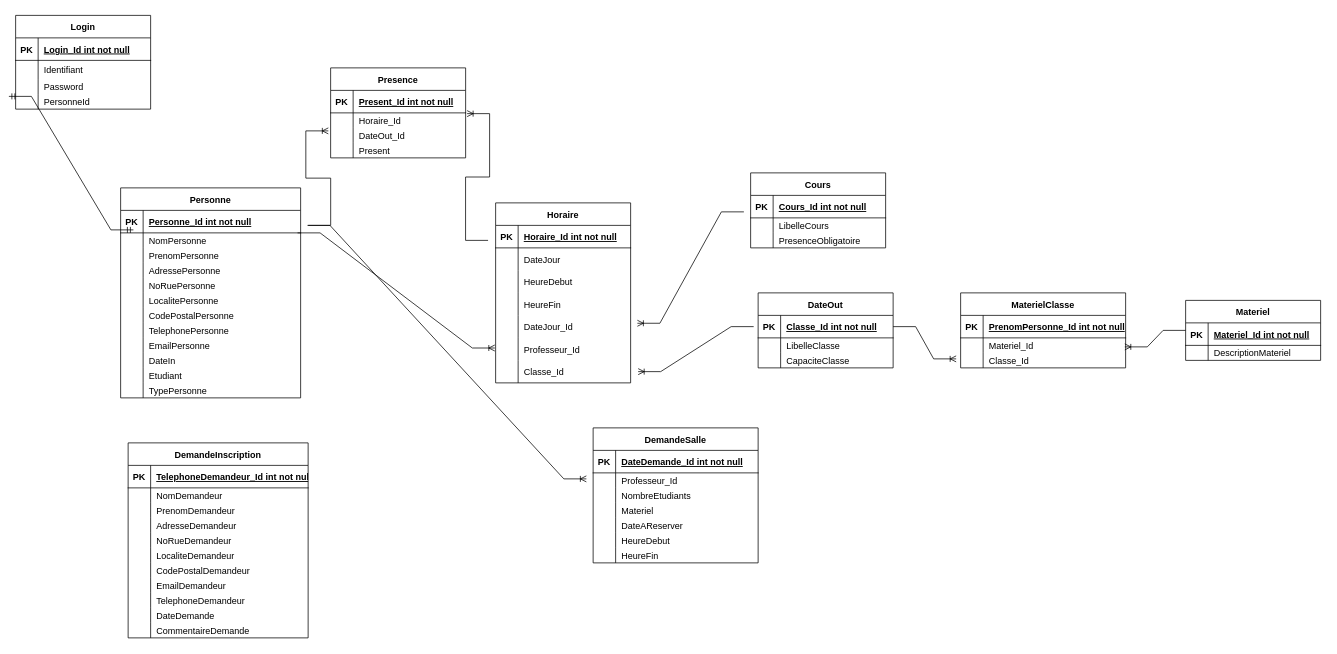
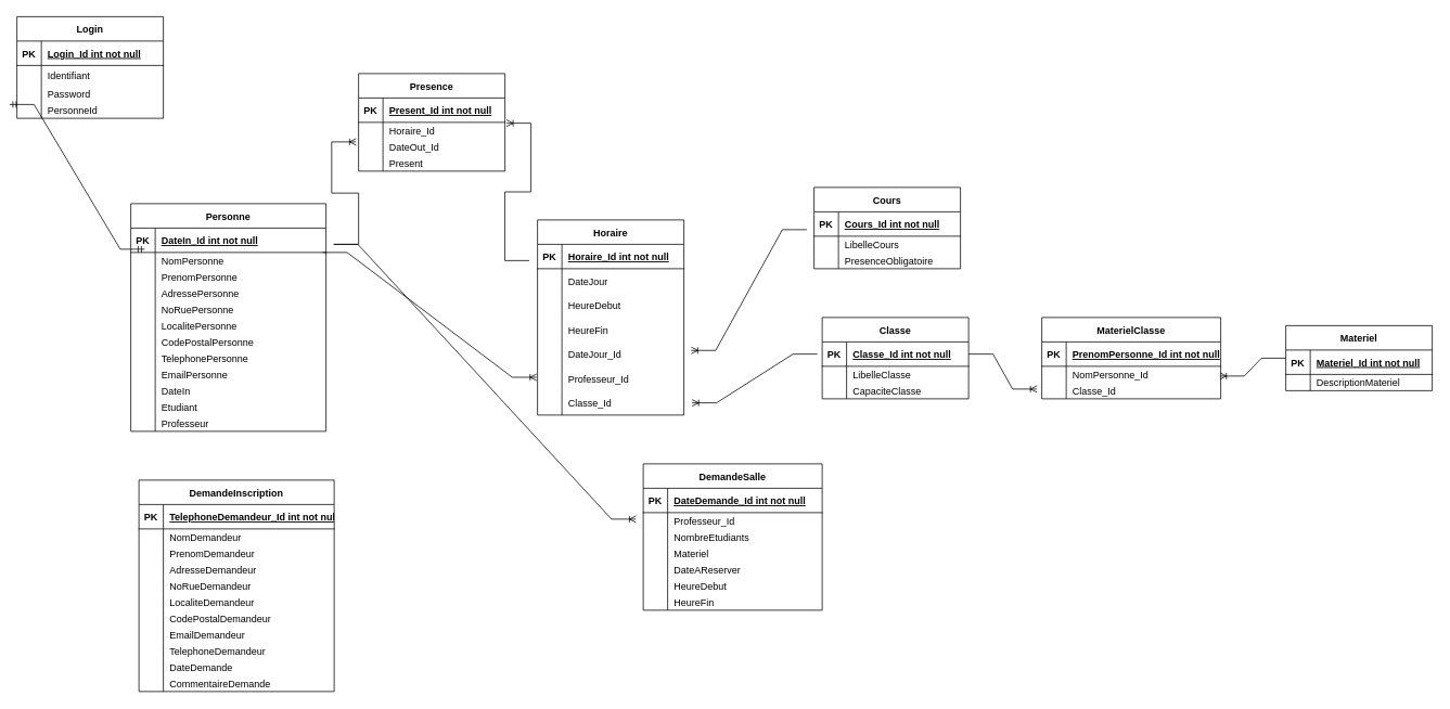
- <mxCell id="39" value="Personne_Id int not null" style="shape=partialRectangle;connectable=0;fillColor=none;top=0;left=0;bottom=0;right=0;align=left;spacingLeft=6;fontStyle=5;overflow=hidden;" vertex="1" parent="37"><mxGeometry x="30" width="210" height="30" as="geometry"><mxRectangle width="210" height="30" as="alternateBounds" /></mxGeometry></mxCell>
+ <mxCell id="39" value="DateIn_Id int not null" style="shape=partialRectangle;connectable=0;fillColor=none;top=0;left=0;bottom=0;right=0;align=left;spacingLeft=6;fontStyle=5;overflow=hidden;" vertex="1" parent="37"><mxGeometry x="30" width="210" height="30" as="geometry"><mxRectangle width="210" height="30" as="alternateBounds" /></mxGeometry></mxCell>
- <mxCell id="83" value="DateOut" style="shape=table;startSize=30;container=1;collapsible=1;childLayout=tableLayout;fixedRows=1;rowLines=0;fontStyle=1;align=center;resizeLast=1;" vertex="1" parent="1"><mxGeometry x="1010" y="390" width="180" height="100" as="geometry" /></mxCell>
+ <mxCell id="83" value="Classe" style="shape=table;startSize=30;container=1;collapsible=1;childLayout=tableLayout;fixedRows=1;rowLines=0;fontStyle=1;align=center;resizeLast=1;" vertex="1" parent="1"><mxGeometry x="1010" y="390" width="180" height="100" as="geometry" /></mxCell>
- <mxCell id="163" value="Materiel_Id" style="shape=partialRectangle;connectable=0;fillColor=none;top=0;left=0;bottom=0;right=0;align=left;spacingLeft=6;overflow=hidden;" vertex="1" parent="161"><mxGeometry x="30" width="190" height="20" as="geometry"><mxRectangle width="190" height="20" as="alternateBounds" /></mxGeometry></mxCell>
+ <mxCell id="163" value="NomPersonne_Id" style="shape=partialRectangle;connectable=0;fillColor=none;top=0;left=0;bottom=0;right=0;align=left;spacingLeft=6;overflow=hidden;" vertex="1" parent="161"><mxGeometry x="30" width="190" height="20" as="geometry"><mxRectangle width="190" height="20" as="alternateBounds" /></mxGeometry></mxCell>
- <mxCell id="72" value="TypePersonne" style="shape=partialRectangle;connectable=0;fillColor=none;top=0;left=0;bottom=0;right=0;align=left;spacingLeft=6;overflow=hidden;" vertex="1" parent="70"><mxGeometry x="30" width="210" height="20" as="geometry"><mxRectangle width="210" height="20" as="alternateBounds" /></mxGeometry></mxCell>
+ <mxCell id="72" value="Professeur" style="shape=partialRectangle;connectable=0;fillColor=none;top=0;left=0;bottom=0;right=0;align=left;spacingLeft=6;overflow=hidden;" vertex="1" parent="70"><mxGeometry x="30" width="210" height="20" as="geometry"><mxRectangle width="210" height="20" as="alternateBounds" /></mxGeometry></mxCell>
